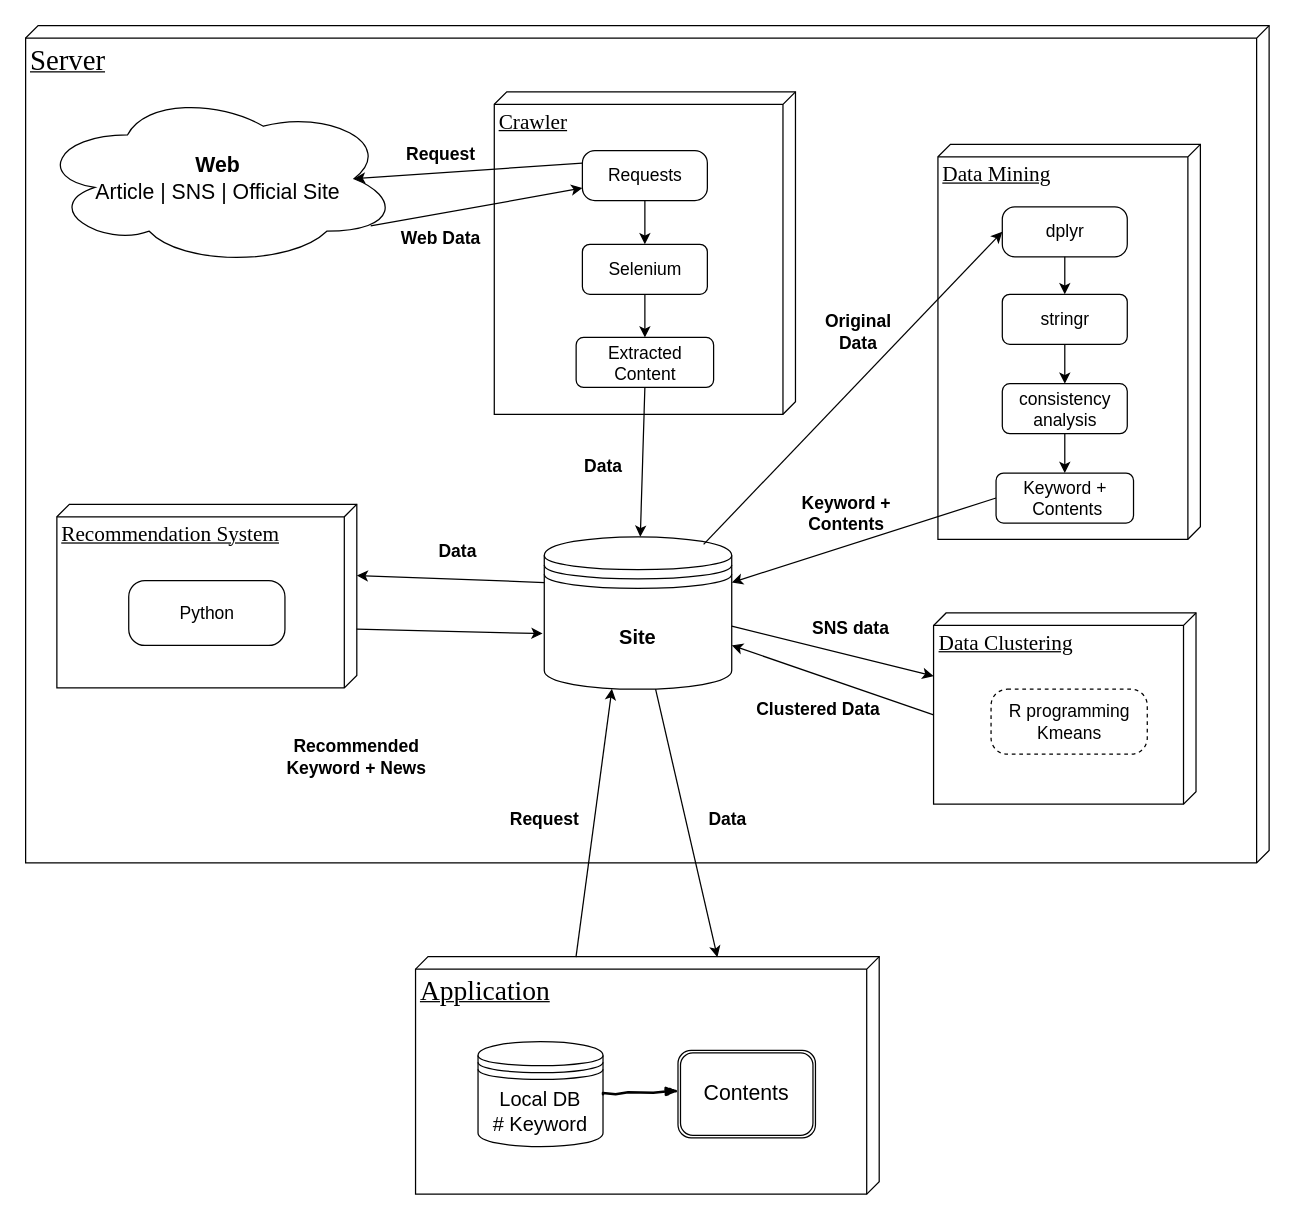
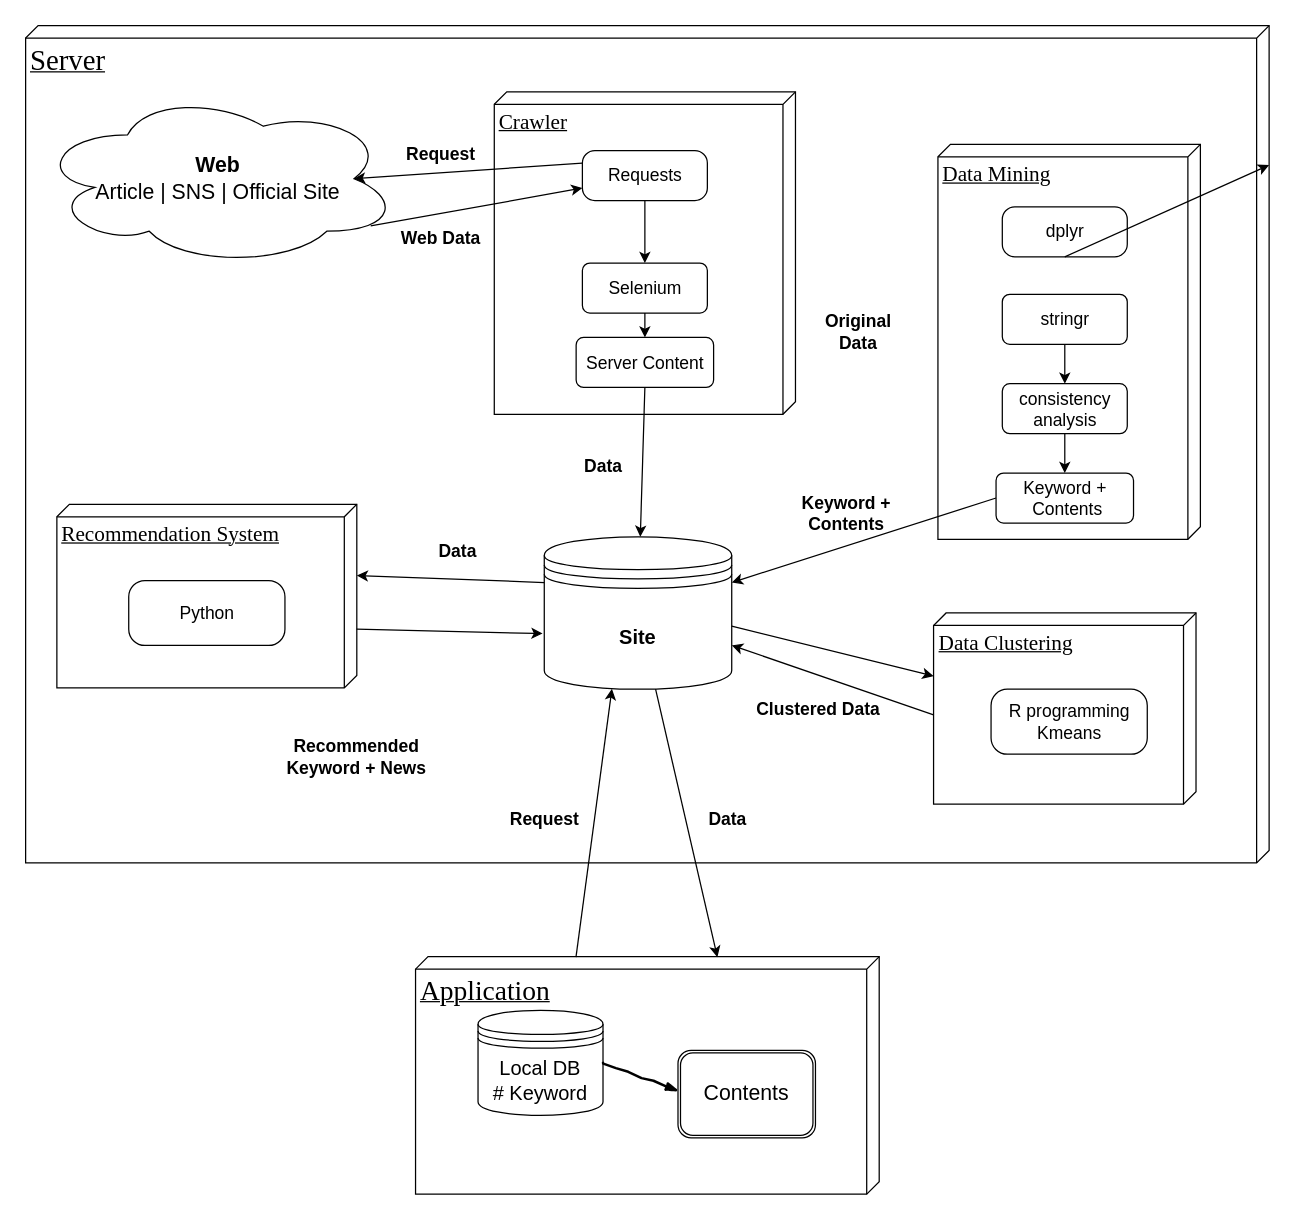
- <mxCell id="8" value="&lt;span style=&quot;font-size: 14px&quot;&gt;Selenium&lt;/span&gt;" style="rounded=1;whiteSpace=wrap;html=1;" parent="1" vertex="1"><mxGeometry x="465.5" y="195" width="100" height="40" as="geometry" /></mxCell>
+ <mxCell id="8" value="&lt;span style=&quot;font-size: 14px&quot;&gt;Selenium&lt;/span&gt;" style="rounded=1;whiteSpace=wrap;html=1;" parent="1" vertex="1"><mxGeometry x="465.5" y="210" width="100" height="40" as="geometry" /></mxCell>
- <mxCell id="41" value="" style="endArrow=classic;html=1;exitX=0.5;exitY=1;exitDx=0;exitDy=0;entryX=0.5;entryY=0;entryDx=0;entryDy=0;" parent="1" source="38" target="39" edge="1"><mxGeometry width="50" height="50" relative="1" as="geometry"><mxPoint x="682" y="662.5" as="sourcePoint" /><mxPoint x="732" y="612.5" as="targetPoint" /></mxGeometry></mxCell>
+ <mxCell id="41" value="" style="endArrow=classic;html=1;exitX=0.5;exitY=1;exitDx=0;exitDy=0;" parent="1" source="38" target="2" edge="1"><mxGeometry width="50" height="50" relative="1" as="geometry"><mxPoint x="682" y="662.5" as="sourcePoint" /><mxPoint x="732" y="612.5" as="targetPoint" /></mxGeometry></mxCell>
- <mxCell id="9" value="&lt;font style=&quot;font-size: 14px&quot;&gt;Extracted Content&lt;/font&gt;" style="rounded=1;whiteSpace=wrap;html=1;" parent="1" vertex="1"><mxGeometry x="460.5" y="269.5" width="110" height="40" as="geometry" /></mxCell>
+ <mxCell id="9" value="&lt;font style=&quot;font-size: 14px&quot;&gt;Server Content&lt;/font&gt;" style="rounded=1;whiteSpace=wrap;html=1;" parent="1" vertex="1"><mxGeometry x="460.5" y="269.5" width="110" height="40" as="geometry" /></mxCell>
- <mxCell id="26" value="" style="endArrow=classic;html=1;entryX=0;entryY=0.5;entryDx=0;entryDy=0;exitX=0.85;exitY=0.05;exitDx=0;exitDy=0;exitPerimeter=0;" parent="1" source="13" target="38" edge="1"><mxGeometry width="50" height="50" relative="1" as="geometry"><mxPoint x="735" y="388.1" as="sourcePoint" /><mxPoint x="585" y="322" as="targetPoint" /></mxGeometry></mxCell>
- <mxCell id="36" value="&lt;span style=&quot;font-size: 14px&quot;&gt;&lt;b&gt;SNS data&lt;/b&gt;&lt;/span&gt;" style="text;html=1;strokeColor=none;fillColor=none;align=center;verticalAlign=middle;whiteSpace=wrap;rounded=0;" parent="1" vertex="1"><mxGeometry x="623" y="476.5" width="115" height="50" as="geometry" /></mxCell>
- <mxCell id="31" value="&lt;span style=&quot;font-size: 14px&quot;&gt;R programming&lt;br&gt;Kmeans&lt;br&gt;&lt;/span&gt;" style="rounded=1;whiteSpace=wrap;html=1;arcSize=25;dashed=1;" parent="1" vertex="1"><mxGeometry x="792.5" y="551" width="125" height="52" as="geometry" /></mxCell>
+ <mxCell id="31" value="&lt;span style=&quot;font-size: 14px&quot;&gt;R programming&lt;br&gt;Kmeans&lt;br&gt;&lt;/span&gt;" style="rounded=1;whiteSpace=wrap;html=1;arcSize=25;" parent="1" vertex="1"><mxGeometry x="792.5" y="551" width="125" height="52" as="geometry" /></mxCell>
- <mxCell id="5" value="&lt;font style=&quot;font-size: 16px&quot;&gt;&lt;font style=&quot;font-size: 16px&quot;&gt;Local DB&lt;br&gt;&lt;/font&gt;&lt;font style=&quot;font-size: 16px&quot;&gt;# Keyword&lt;/font&gt;&lt;/font&gt;" style="shape=datastore;whiteSpace=wrap;html=1;" parent="1" vertex="1"><mxGeometry x="382" y="833" width="100" height="84" as="geometry" /></mxCell>
+ <mxCell id="5" value="&lt;font style=&quot;font-size: 16px&quot;&gt;&lt;font style=&quot;font-size: 16px&quot;&gt;Local DB&lt;br&gt;&lt;/font&gt;&lt;font style=&quot;font-size: 16px&quot;&gt;# Keyword&lt;/font&gt;&lt;/font&gt;" style="shape=datastore;whiteSpace=wrap;html=1;" parent="1" vertex="1"><mxGeometry x="382" y="808" width="100" height="84" as="geometry" /></mxCell>
